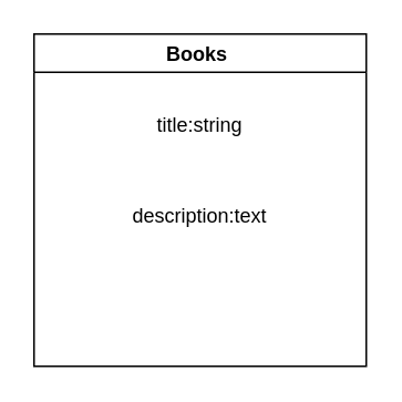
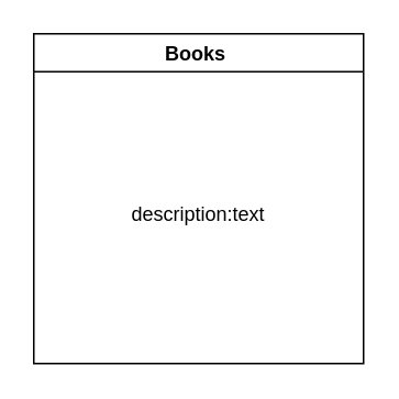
- <mxCell id="3" value="title:string" style="text;html=1;strokeColor=none;fillColor=none;align=center;verticalAlign=middle;whiteSpace=wrap;rounded=0;" vertex="1" parent="2"><mxGeometry x="40" y="40" width="120" height="30" as="geometry" /></mxCell>
